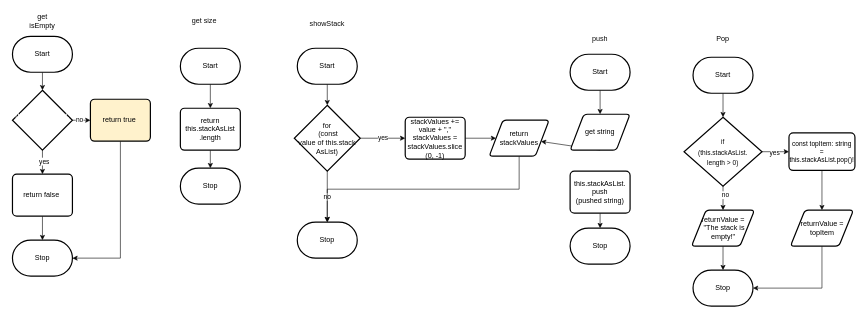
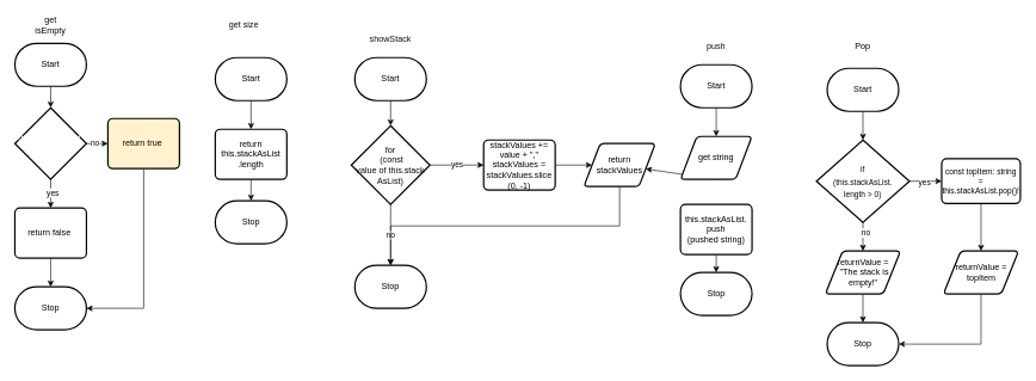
- <mxCell id="10" value="&lt;font color=&quot;#0d0d0d&quot;&gt;showStack&lt;/font&gt;" style="text;strokeColor=none;align=center;fillColor=none;html=1;verticalAlign=middle;whiteSpace=wrap;rounded=0;" parent="1" vertex="1"><mxGeometry x="515" y="25" width="60" height="30" as="geometry" /></mxCell>
+ <mxCell id="10" value="&lt;font color=&quot;#0d0d0d&quot;&gt;showStack&lt;/font&gt;" style="text;strokeColor=none;align=center;fillColor=none;html=1;verticalAlign=middle;whiteSpace=wrap;rounded=0;" parent="1" vertex="1"><mxGeometry x="515" y="40" width="60" height="30" as="geometry" /></mxCell>
